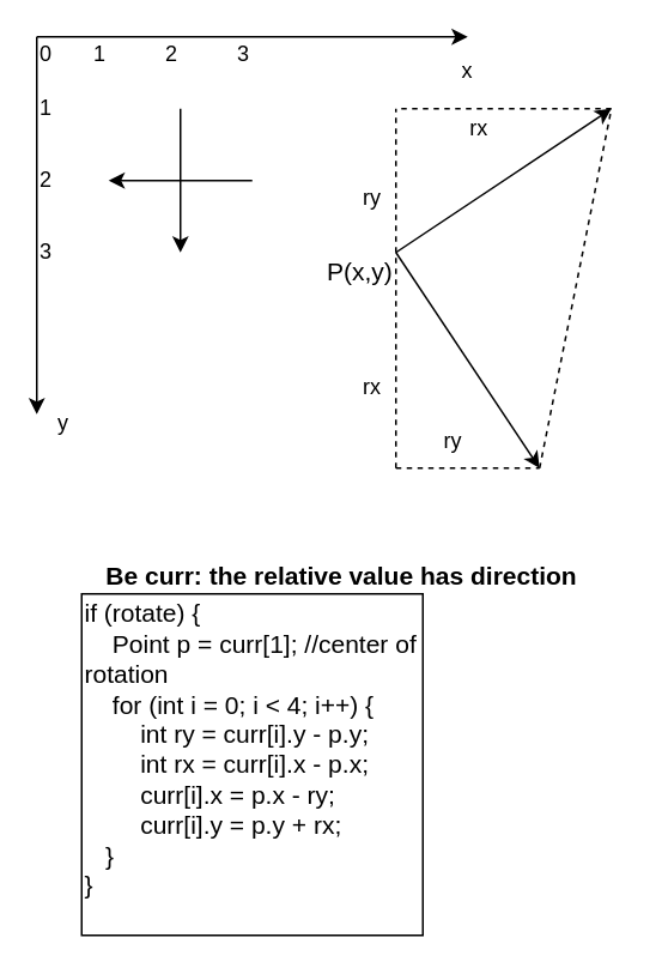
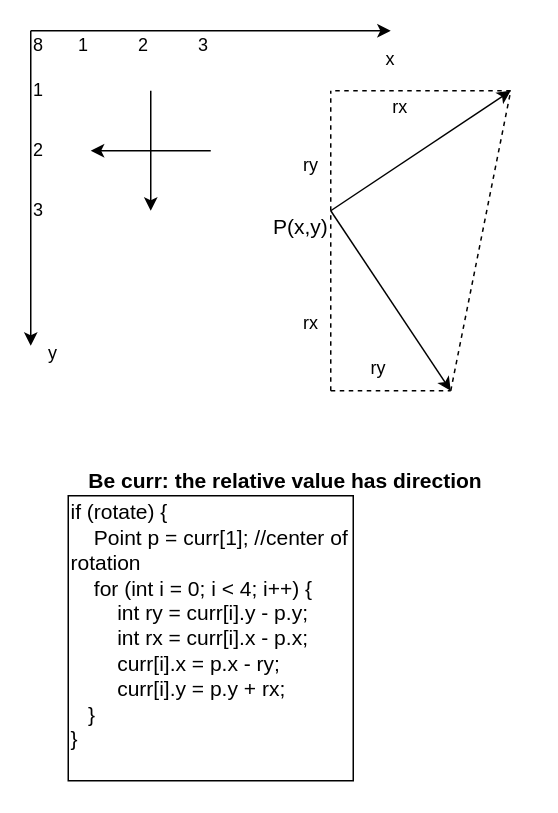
- <mxCell id="6" value="0&lt;br&gt;" style="text;html=1;resizable=0;points=[];autosize=1;align=left;verticalAlign=top;spacingTop=-4;" parent="1" vertex="1"><mxGeometry width="20" height="20" as="geometry" x="20" y="20" /></mxCell>
+ <mxCell id="6" value="8&lt;br&gt;" style="text;html=1;resizable=0;points=[];autosize=1;align=left;verticalAlign=top;spacingTop=-4;" parent="1" vertex="1"><mxGeometry width="20" height="20" as="geometry" x="20" y="20" /></mxCell>
